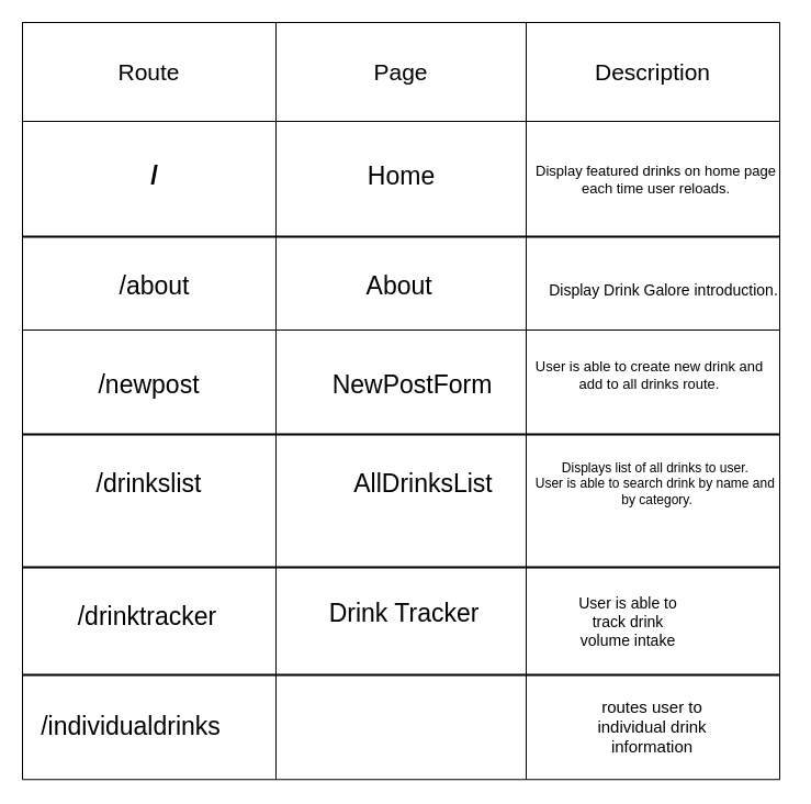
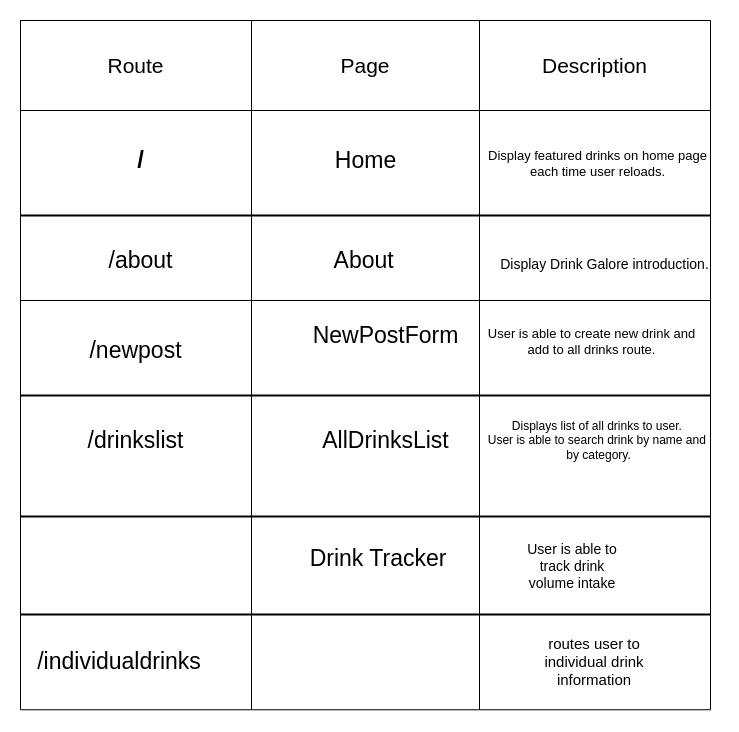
- <mxCell id="22" value="NewPostForm" style="text;html=1;align=center;verticalAlign=middle;resizable=0;points=[];autosize=1;strokeColor=none;fillColor=none;fontSize=23;" parent="1" vertex="1"><mxGeometry x="290" y="330" width="170" height="40" as="geometry" /></mxCell>
+ <mxCell id="22" value="NewPostForm" style="text;html=1;align=center;verticalAlign=middle;resizable=0;points=[];autosize=1;strokeColor=none;fillColor=none;fontSize=23;" parent="1" vertex="1"><mxGeometry x="300" y="315" width="170" height="40" as="geometry" /></mxCell>
- <mxCell id="31" value="&lt;font style=&quot;font-size: 23px;&quot;&gt;Drink Tracker&lt;/font&gt;" style="text;html=1;strokeColor=none;fillColor=none;align=center;verticalAlign=middle;whiteSpace=wrap;rounded=0;" vertex="1" parent="1"><mxGeometry x="285" y="529" width="166" height="58" as="geometry" /></mxCell>
+ <mxCell id="31" value="&lt;font style=&quot;font-size: 23px;&quot;&gt;Drink Tracker&lt;/font&gt;" style="text;html=1;strokeColor=none;fillColor=none;align=center;verticalAlign=middle;whiteSpace=wrap;rounded=0;" vertex="1" parent="1"><mxGeometry x="295" y="529" width="166" height="58" as="geometry" /></mxCell>
- <mxCell id="30" value="&lt;font style=&quot;font-size: 23px;&quot;&gt;/drinktracker&lt;/font&gt;" style="text;html=1;strokeColor=none;fillColor=none;align=center;verticalAlign=middle;whiteSpace=wrap;rounded=0;" vertex="1" parent="1"><mxGeometry x="78" y="532" width="112" height="58" as="geometry" /></mxCell>
